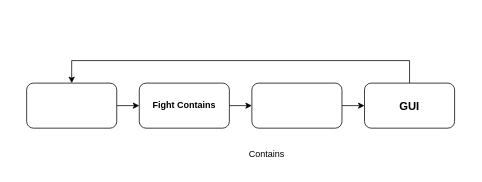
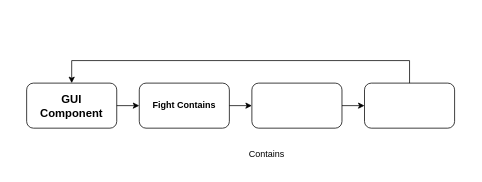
+ <mxCell id="4" value="&lt;b&gt;&lt;font style=&quot;font-size: 15px;&quot;&gt;GUI Component&lt;/font&gt;&lt;/b&gt;" style="text;html=1;align=center;verticalAlign=middle;whiteSpace=wrap;rounded=0;" vertex="1" parent="1"><mxGeometry x="45" y="117.5" width="100" height="45" as="geometry" /></mxCell>
- <mxCell id="9" value="&lt;b&gt;&lt;font style=&quot;font-size: 15px;&quot;&gt;GUI&lt;br&gt;&lt;/font&gt;&lt;/b&gt;" style="text;html=1;align=center;verticalAlign=middle;whiteSpace=wrap;rounded=0;" vertex="1" parent="1"><mxGeometry x="495" y="117.5" width="100" height="45" as="geometry" /></mxCell>
